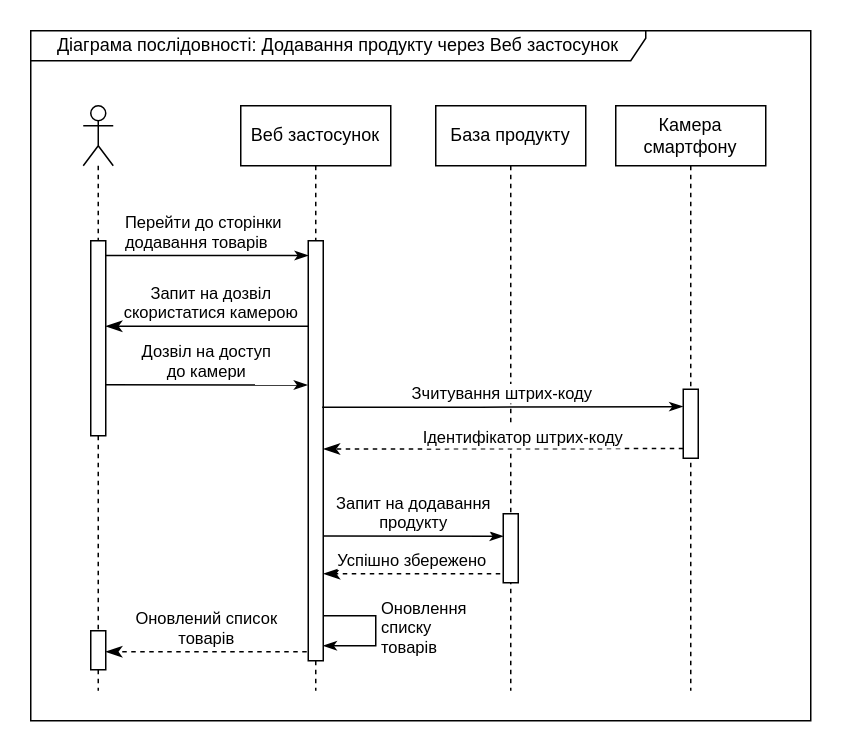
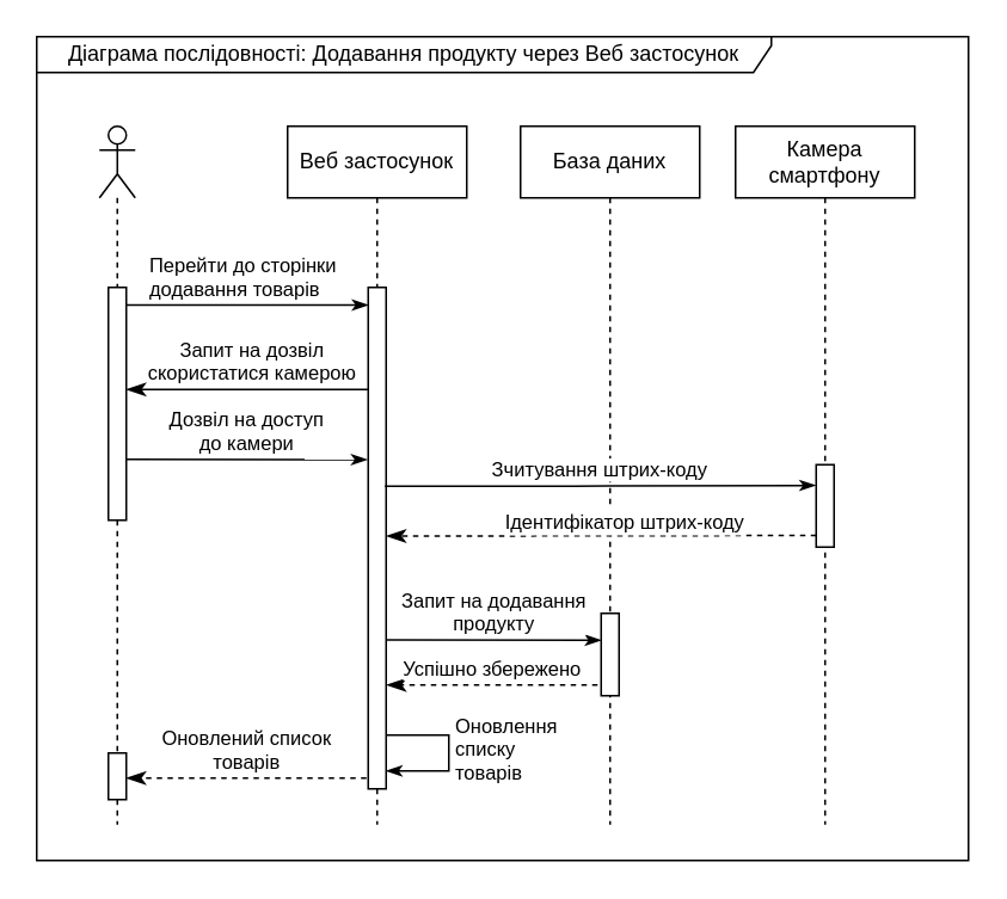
- <mxCell id="9" value="База продукту" style="shape=umlLifeline;perimeter=lifelinePerimeter;whiteSpace=wrap;html=1;container=1;collapsible=0;recursiveResize=0;outlineConnect=0;" parent="1" vertex="1"><mxGeometry x="290" y="70" width="100" height="390" as="geometry" /></mxCell>
+ <mxCell id="9" value="База даних" style="shape=umlLifeline;perimeter=lifelinePerimeter;whiteSpace=wrap;html=1;container=1;collapsible=0;recursiveResize=0;outlineConnect=0;" parent="1" vertex="1"><mxGeometry x="290" y="70" width="100" height="390" as="geometry" /></mxCell>
